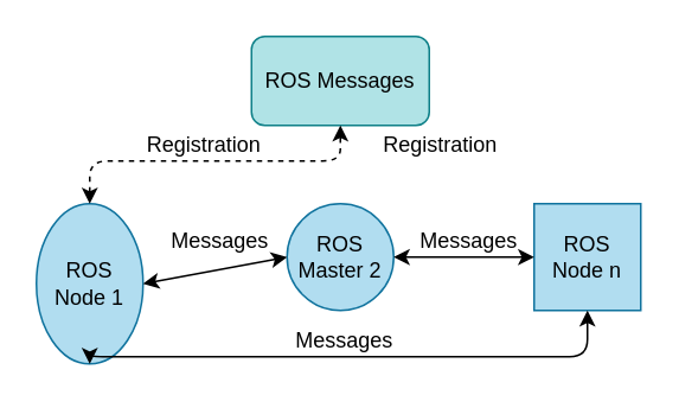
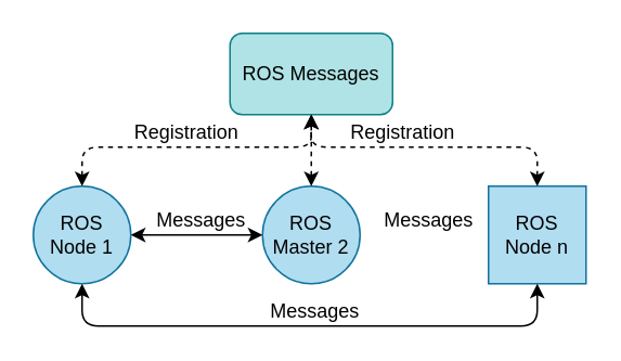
+ <mxCell id="8" value="" style="endArrow=classic;startArrow=classic;html=1;exitX=0.5;exitY=0;exitDx=0;exitDy=0;entryX=0.5;entryY=1;entryDx=0;entryDy=0;dashed=1;" edge="1" parent="1" source="5" target="2"><mxGeometry width="50" height="50" relative="1" as="geometry"><mxPoint x="101" y="124" as="sourcePoint" /><mxPoint x="201" y="80" as="targetPoint" /><Array as="points"><mxPoint x="330" y="90" /><mxPoint x="191" y="90" /></Array></mxGeometry></mxCell>
+ <mxCell id="9" value="" style="endArrow=classic;startArrow=classic;html=1;entryX=0.5;entryY=1;entryDx=0;entryDy=0;exitX=0.5;exitY=0;exitDx=0;exitDy=0;dashed=1;" edge="1" parent="1" source="4" target="2"><mxGeometry width="50" height="50" relative="1" as="geometry"><mxPoint x="60" y="360" as="sourcePoint" /><mxPoint x="110" y="310" as="targetPoint" /></mxGeometry></mxCell>
- <mxCell id="12" value="" style="endArrow=classic;startArrow=classic;html=1;entryX=0;entryY=0.5;entryDx=0;entryDy=0;exitX=1;exitY=0.5;exitDx=0;exitDy=0;" edge="1" parent="1" source="4" target="5"><mxGeometry width="50" height="50" relative="1" as="geometry"><mxPoint x="240" y="150" as="sourcePoint" /><mxPoint x="280" y="190" as="targetPoint" /></mxGeometry></mxCell>
- <mxCell id="3" value="ROS Node 1" style="ellipse;whiteSpace=wrap;html=1;aspect=fixed;fillColor=#b1ddf0;strokeColor=#10739e;" vertex="1" parent="1"><mxGeometry x="20" y="114" width="60" height="90" as="geometry" /></mxCell>
+ <mxCell id="3" value="ROS Node 1" style="ellipse;whiteSpace=wrap;html=1;aspect=fixed;fillColor=#b1ddf0;strokeColor=#10739e;" vertex="1" parent="1"><mxGeometry x="20" y="114" width="60" height="60" as="geometry" /></mxCell>
